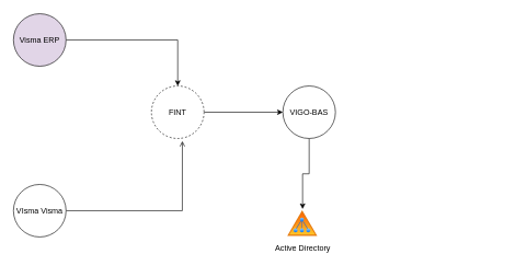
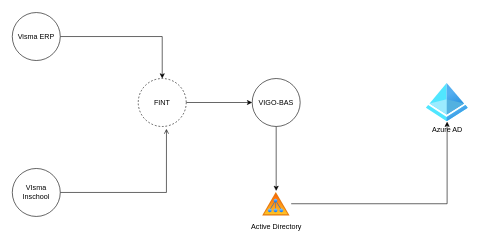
- <mxCell id="3" value="Visma ERP" style="ellipse;whiteSpace=wrap;html=1;aspect=fixed;fillColor=#e1d5e7;" vertex="1" parent="1"><mxGeometry x="20" y="20" width="80" height="80" as="geometry" /></mxCell>
+ <mxCell id="3" value="Visma ERP" style="ellipse;whiteSpace=wrap;html=1;aspect=fixed;" vertex="1" parent="1"><mxGeometry x="20" y="20" width="80" height="80" as="geometry" /></mxCell>
- <mxCell id="5" value="VIGO-BAS" style="ellipse;whiteSpace=wrap;html=1;aspect=fixed;" vertex="1" parent="1"><mxGeometry x="430" y="130" width="80" height="80" as="geometry" /></mxCell>
+ <mxCell id="5" value="VIGO-BAS" style="ellipse;whiteSpace=wrap;html=1;aspect=fixed;" vertex="1" parent="1"><mxGeometry x="420" y="130" width="80" height="80" as="geometry" /></mxCell>
+ <mxCell id="10" value="Azure AD" style="aspect=fixed;html=1;points=[];align=center;image;fontSize=12;image=img/lib/azure2/identity/Azure_Active_Directory.svg;" vertex="1" parent="1"><mxGeometry x="710" y="138" width="70" height="64" as="geometry" /></mxCell>
+ <mxCell id="11" style="edgeStyle=orthogonalEdgeStyle;rounded=0;orthogonalLoop=1;jettySize=auto;html=1;" edge="1" parent="1" source="12" target="10"><mxGeometry relative="1" as="geometry" /></mxCell>
- <mxCell id="9" value="VIsma Visma" style="ellipse;whiteSpace=wrap;html=1;aspect=fixed;" vertex="1" parent="1"><mxGeometry x="20" y="280" width="80" height="80" as="geometry" /></mxCell>
+ <mxCell id="9" value="VIsma Inschool" style="ellipse;whiteSpace=wrap;html=1;aspect=fixed;" vertex="1" parent="1"><mxGeometry x="20" y="280" width="80" height="80" as="geometry" /></mxCell>
